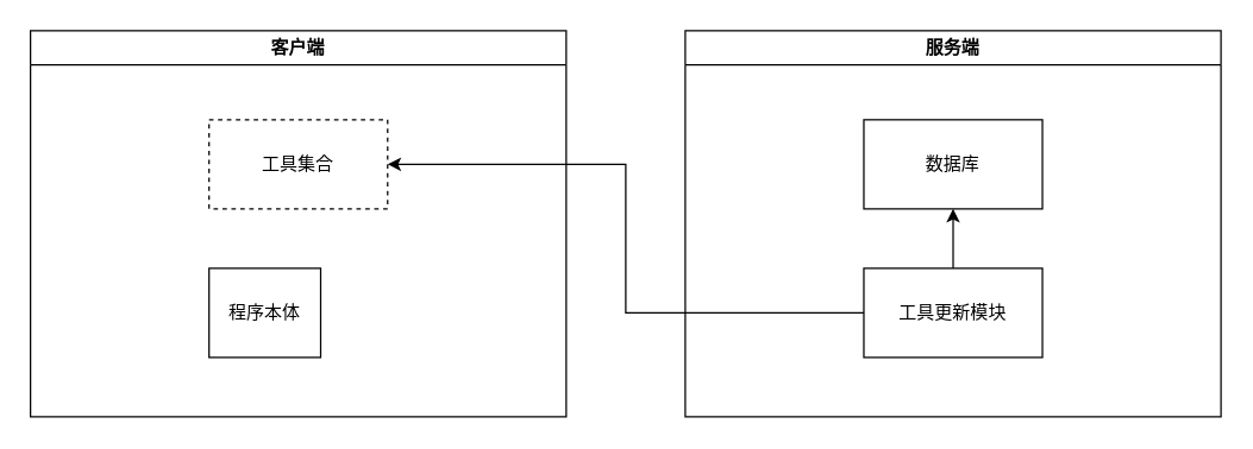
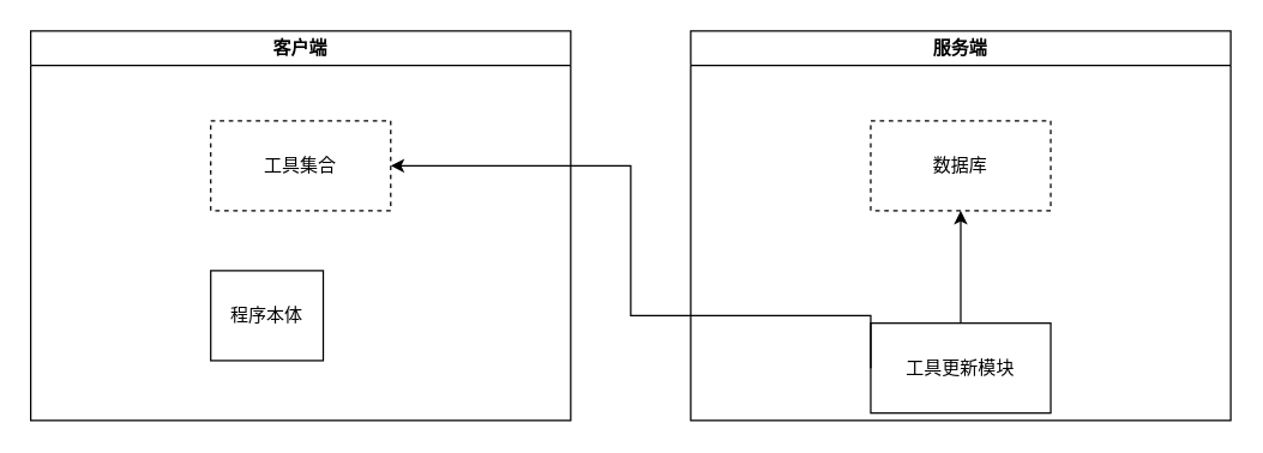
- <mxCell id="6" value="数据库" style="rounded=0;whiteSpace=wrap;html=1;" vertex="1" parent="5"><mxGeometry x="120" y="60" width="120" height="60" as="geometry" /></mxCell>
+ <mxCell id="6" value="数据库" style="rounded=0;whiteSpace=wrap;html=1;dashed=1;" vertex="1" parent="5"><mxGeometry x="120" y="60" width="120" height="60" as="geometry" /></mxCell>
- <mxCell id="8" value="工具更新模块" style="rounded=0;whiteSpace=wrap;html=1;" vertex="1" parent="5"><mxGeometry x="120" y="160" width="120" height="60" as="geometry" /></mxCell>
+ <mxCell id="8" value="工具更新模块" style="rounded=0;whiteSpace=wrap;html=1;" vertex="1" parent="5"><mxGeometry x="120" y="195" width="120" height="60" as="geometry" /></mxCell>
